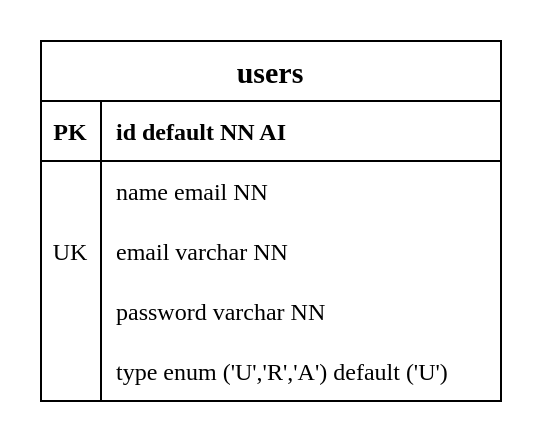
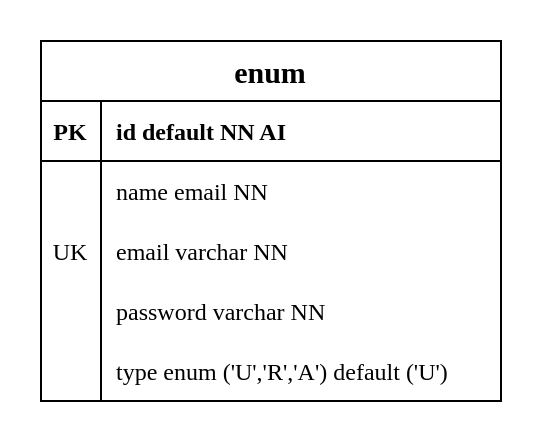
- <mxCell id="2" value="users" style="shape=table;startSize=30;container=1;collapsible=1;childLayout=tableLayout;fixedRows=1;rowLines=0;fontStyle=1;align=center;resizeLast=1;rounded=0;horizontal=1;verticalAlign=middle;fontSize=15;swimlaneLine=1;sketch=0;labelBorderColor=none;fontFamily=Times New Roman;" parent="1" vertex="1"><mxGeometry x="20" y="20" width="230" height="180" as="geometry"><mxRectangle x="530" y="150" width="90" height="30" as="alternateBounds" /></mxGeometry></mxCell>
+ <mxCell id="2" value="enum" style="shape=table;startSize=30;container=1;collapsible=1;childLayout=tableLayout;fixedRows=1;rowLines=0;fontStyle=1;align=center;resizeLast=1;rounded=0;horizontal=1;verticalAlign=middle;fontSize=15;swimlaneLine=1;sketch=0;labelBorderColor=none;fontFamily=Times New Roman;" parent="1" vertex="1"><mxGeometry x="20" y="20" width="230" height="180" as="geometry"><mxRectangle x="530" y="150" width="90" height="30" as="alternateBounds" /></mxGeometry></mxCell>
